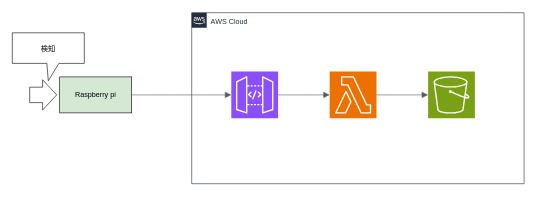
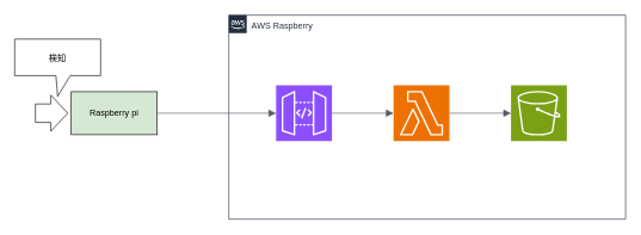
- <mxCell id="3" value="AWS Cloud" style="points=[[0,0],[0.25,0],[0.5,0],[0.75,0],[1,0],[1,0.25],[1,0.5],[1,0.75],[1,1],[0.75,1],[0.5,1],[0.25,1],[0,1],[0,0.75],[0,0.5],[0,0.25]];outlineConnect=0;gradientColor=none;html=1;whiteSpace=wrap;fontSize=12;fontStyle=0;container=1;pointerEvents=0;collapsible=0;recursiveResize=0;shape=mxgraph.aws4.group;grIcon=mxgraph.aws4.group_aws_cloud_alt;strokeColor=#232F3E;fillColor=none;verticalAlign=top;align=left;spacingLeft=30;fontColor=#232F3E;dashed=0;" parent="1" vertex="1"><mxGeometry x="319" y="20.5" width="554" height="285" as="geometry" /></mxCell>
+ <mxCell id="3" value="AWS Raspberry" style="points=[[0,0],[0.25,0],[0.5,0],[0.75,0],[1,0],[1,0.25],[1,0.5],[1,0.75],[1,1],[0.75,1],[0.5,1],[0.25,1],[0,1],[0,0.75],[0,0.5],[0,0.25]];outlineConnect=0;gradientColor=none;html=1;whiteSpace=wrap;fontSize=12;fontStyle=0;container=1;pointerEvents=0;collapsible=0;recursiveResize=0;shape=mxgraph.aws4.group;grIcon=mxgraph.aws4.group_aws_cloud_alt;strokeColor=#232F3E;fillColor=none;verticalAlign=top;align=left;spacingLeft=30;fontColor=#232F3E;dashed=0;" parent="1" vertex="1"><mxGeometry x="319" y="20.5" width="554" height="285" as="geometry" /></mxCell>
